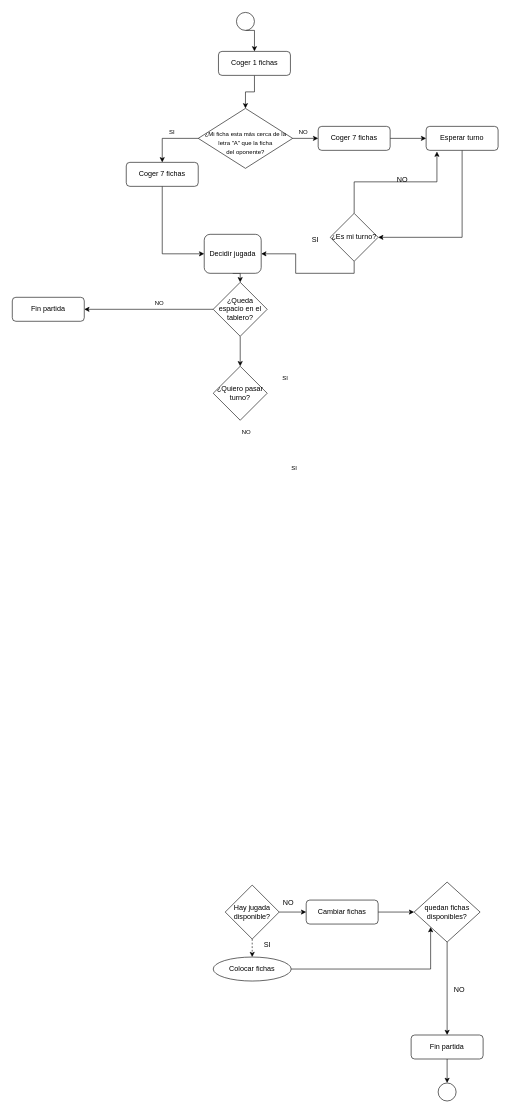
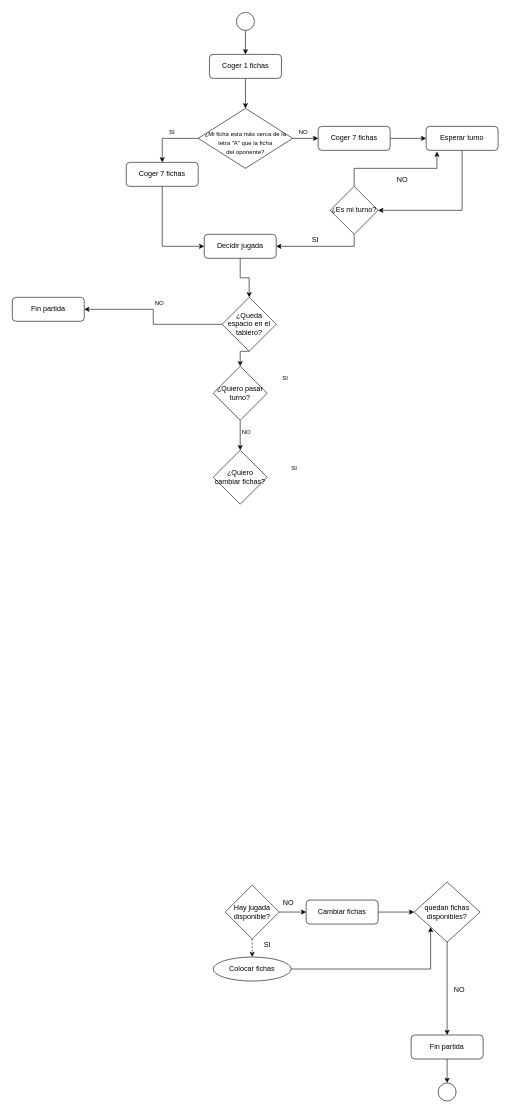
- <mxCell id="3" value="Coger 1 fichas" style="rounded=1;whiteSpace=wrap;html=1;fontSize=12;glass=0;strokeWidth=1;shadow=0;" parent="1" vertex="1"><mxGeometry x="363.75" y="85" width="120" height="40" as="geometry" /></mxCell>
+ <mxCell id="3" value="Coger 1 fichas" style="rounded=1;whiteSpace=wrap;html=1;fontSize=12;glass=0;strokeWidth=1;shadow=0;" parent="1" vertex="1"><mxGeometry x="348.75" y="90" width="120" height="40" as="geometry" /></mxCell>
- <mxCell id="8" value="¿Es mi turno?" style="rhombus;whiteSpace=wrap;html=1;" parent="1" vertex="1"><mxGeometry x="550" y="355" width="80" height="80" as="geometry" /></mxCell>
+ <mxCell id="8" value="¿Es mi turno?" style="rhombus;whiteSpace=wrap;html=1;" parent="1" vertex="1"><mxGeometry x="550" y="310" width="80" height="80" as="geometry" /></mxCell>
- <mxCell id="13" value="Decidir jugada" style="rounded=1;whiteSpace=wrap;html=1;fontSize=12;glass=0;strokeWidth=1;shadow=0;" parent="1" vertex="1"><mxGeometry x="340" y="390" width="95" height="65" as="geometry" /></mxCell>
+ <mxCell id="13" value="Decidir jugada" style="rounded=1;whiteSpace=wrap;html=1;fontSize=12;glass=0;strokeWidth=1;shadow=0;" parent="1" vertex="1"><mxGeometry x="340" y="390" width="120" height="40" as="geometry" /></mxCell>
- <mxCell id="41" value="¿Queda espacio en el tablero?" style="rhombus;whiteSpace=wrap;html=1;" vertex="1" parent="1"><mxGeometry x="355" y="470" width="90" height="90" as="geometry" /></mxCell>
+ <mxCell id="41" value="¿Queda espacio en el tablero?" style="rhombus;whiteSpace=wrap;html=1;" vertex="1" parent="1"><mxGeometry x="370" y="495" width="90" height="90" as="geometry" /></mxCell>
+ <mxCell id="44" style="edgeStyle=orthogonalEdgeStyle;rounded=0;orthogonalLoop=1;jettySize=auto;html=1;exitX=0.5;exitY=1;exitDx=0;exitDy=0;entryX=0.5;entryY=0;entryDx=0;entryDy=0;fontSize=10;" edge="1" parent="1" source="45" target="47"><mxGeometry relative="1" as="geometry"><mxPoint x="400" y="770" as="targetPoint" /></mxGeometry></mxCell>
+ <mxCell id="47" value="¿Quiero cambiar fichas?" style="rhombus;whiteSpace=wrap;html=1;" vertex="1" parent="1"><mxGeometry x="355" y="750" width="90" height="90" as="geometry" /></mxCell>
